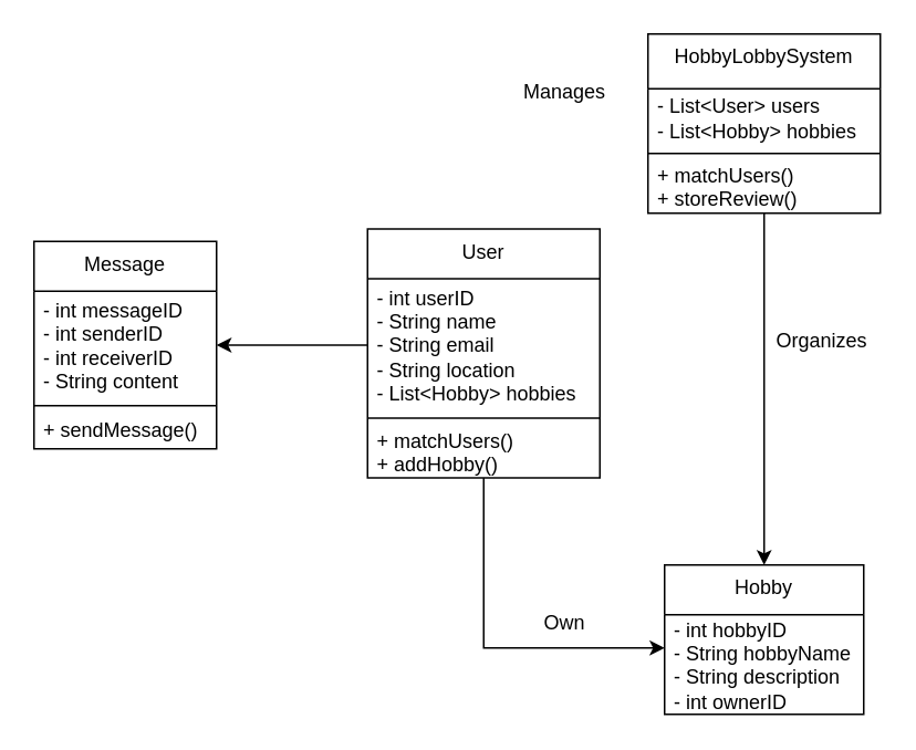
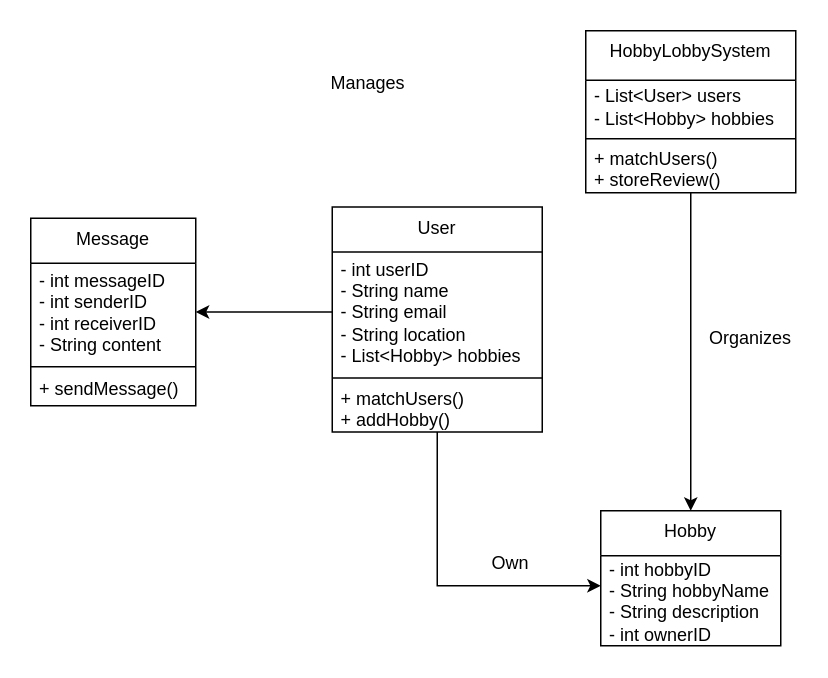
- <mxCell id="19" value="Manages" style="text;html=1;align=center;verticalAlign=middle;whiteSpace=wrap;rounded=0;" vertex="1" parent="1"><mxGeometry x="310" y="40" width="60" height="30" as="geometry" /></mxCell>
+ <mxCell id="19" value="Manages" style="text;html=1;align=center;verticalAlign=middle;whiteSpace=wrap;rounded=0;" vertex="1" parent="1"><mxGeometry x="215" y="40" width="60" height="30" as="geometry" /></mxCell>
- <mxCell id="20" value="Organizes" style="text;html=1;align=center;verticalAlign=middle;whiteSpace=wrap;rounded=0;" vertex="1" parent="1"><mxGeometry x="465" y="190" width="60" height="30" as="geometry" /></mxCell>
+ <mxCell id="20" value="Organizes" style="text;html=1;align=center;verticalAlign=middle;whiteSpace=wrap;rounded=0;" vertex="1" parent="1"><mxGeometry x="470" y="210" width="60" height="30" as="geometry" /></mxCell>
